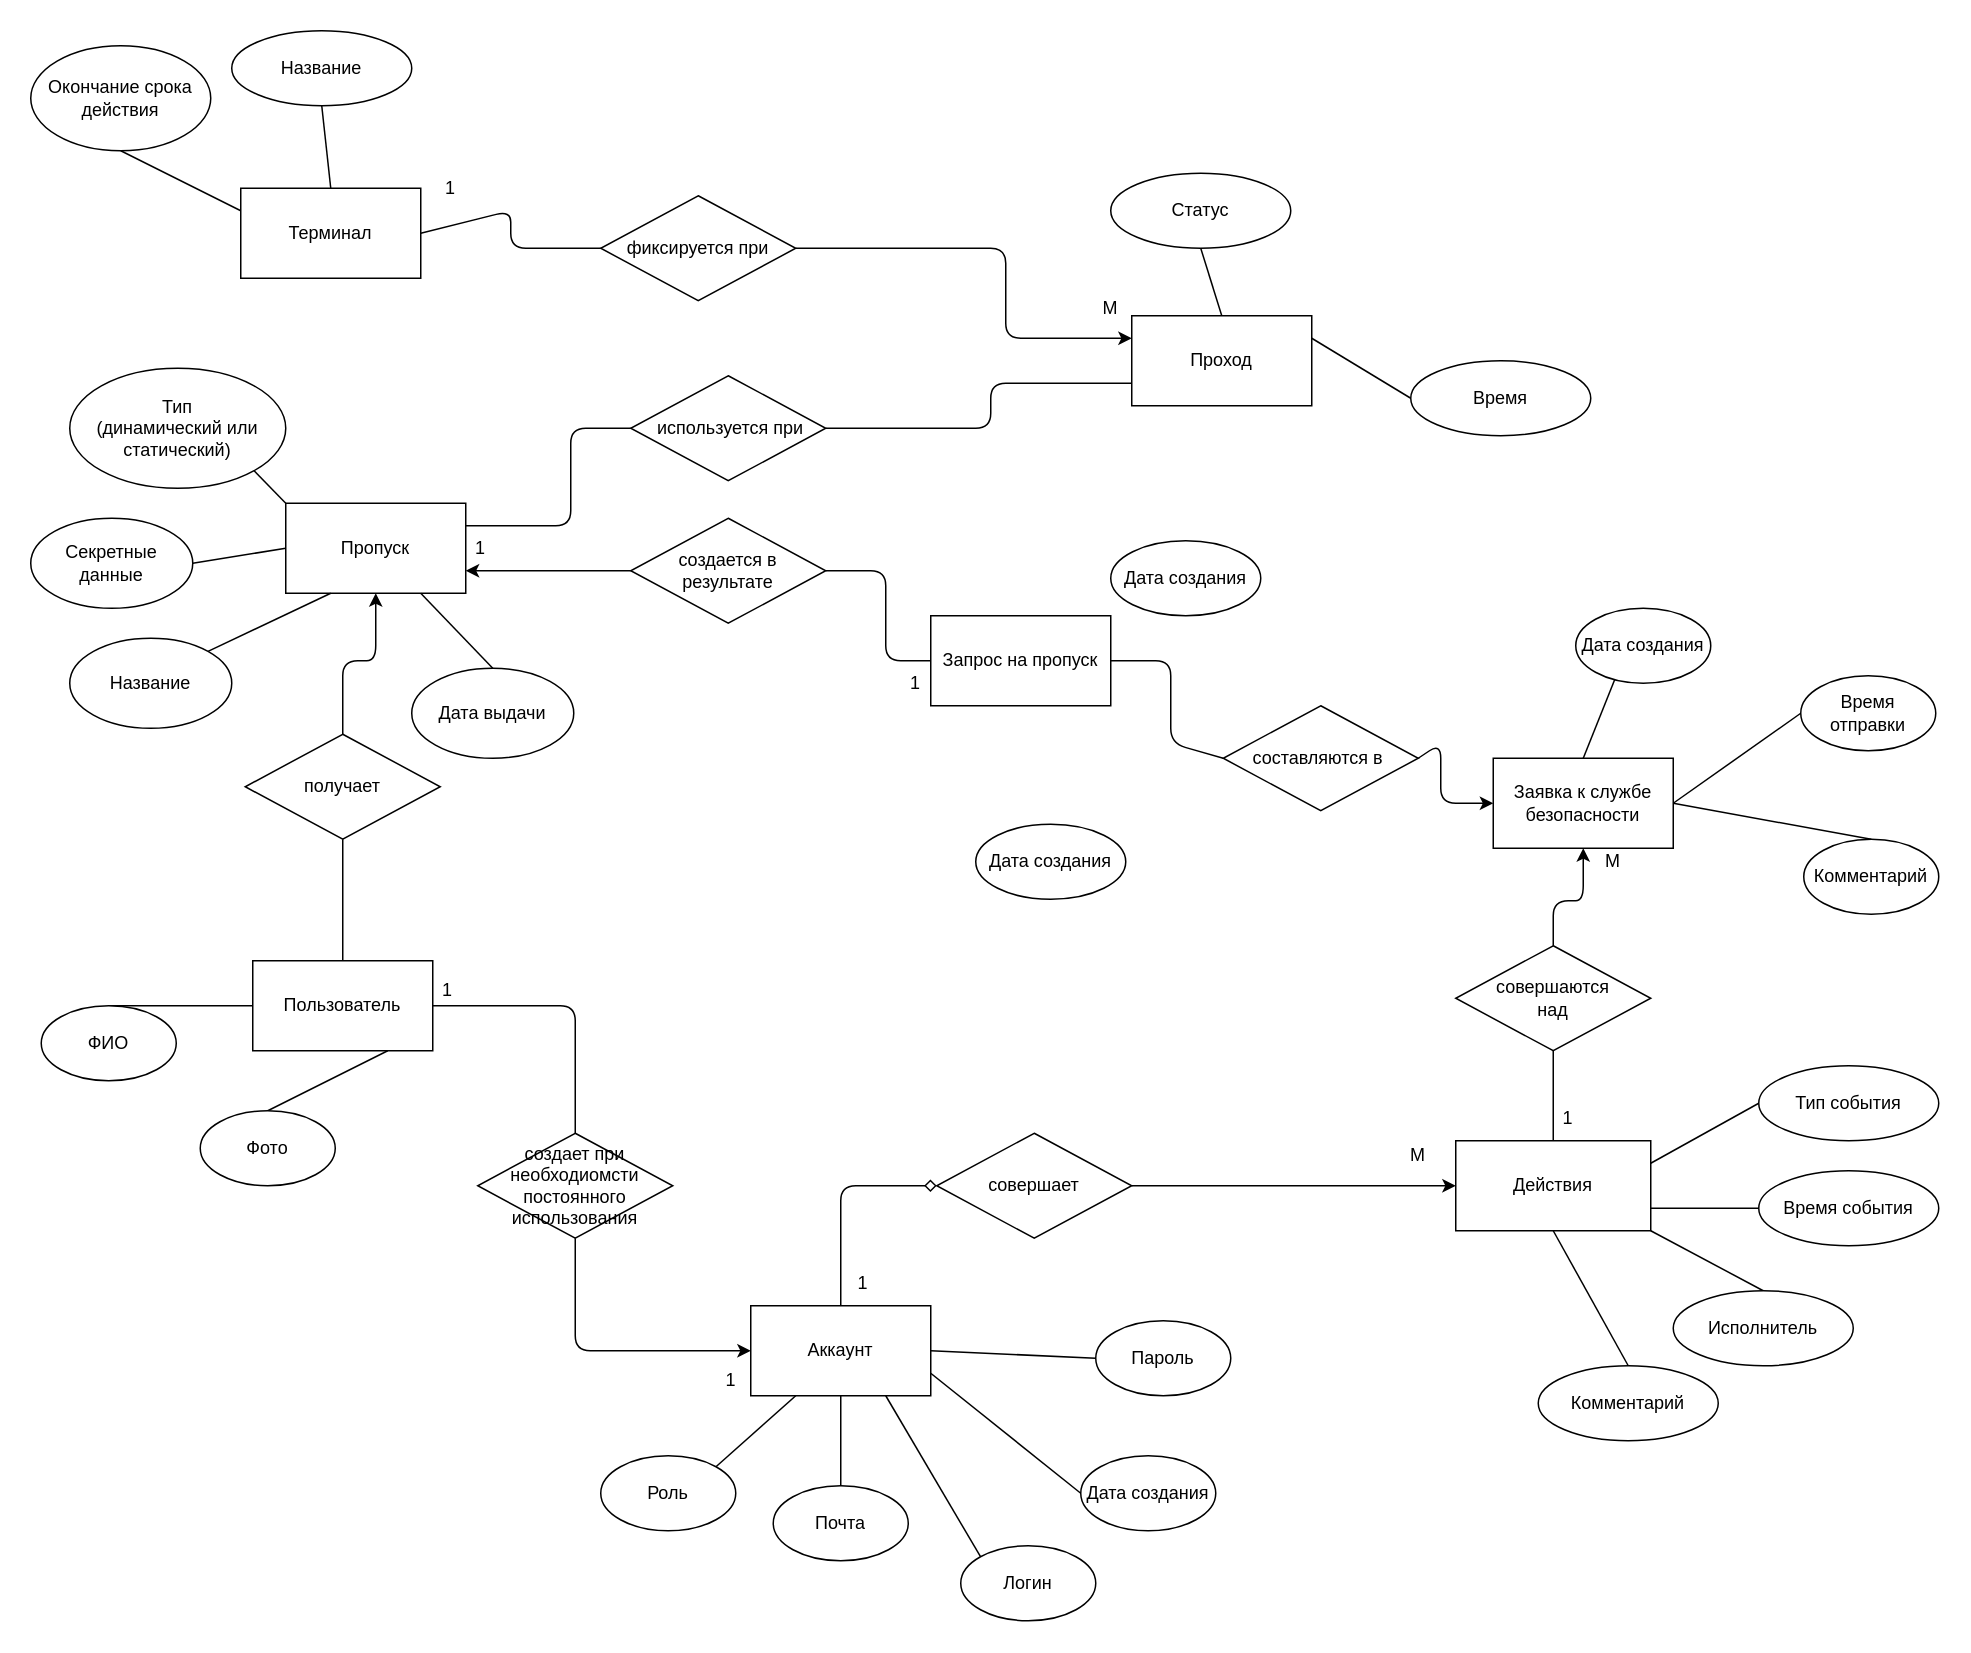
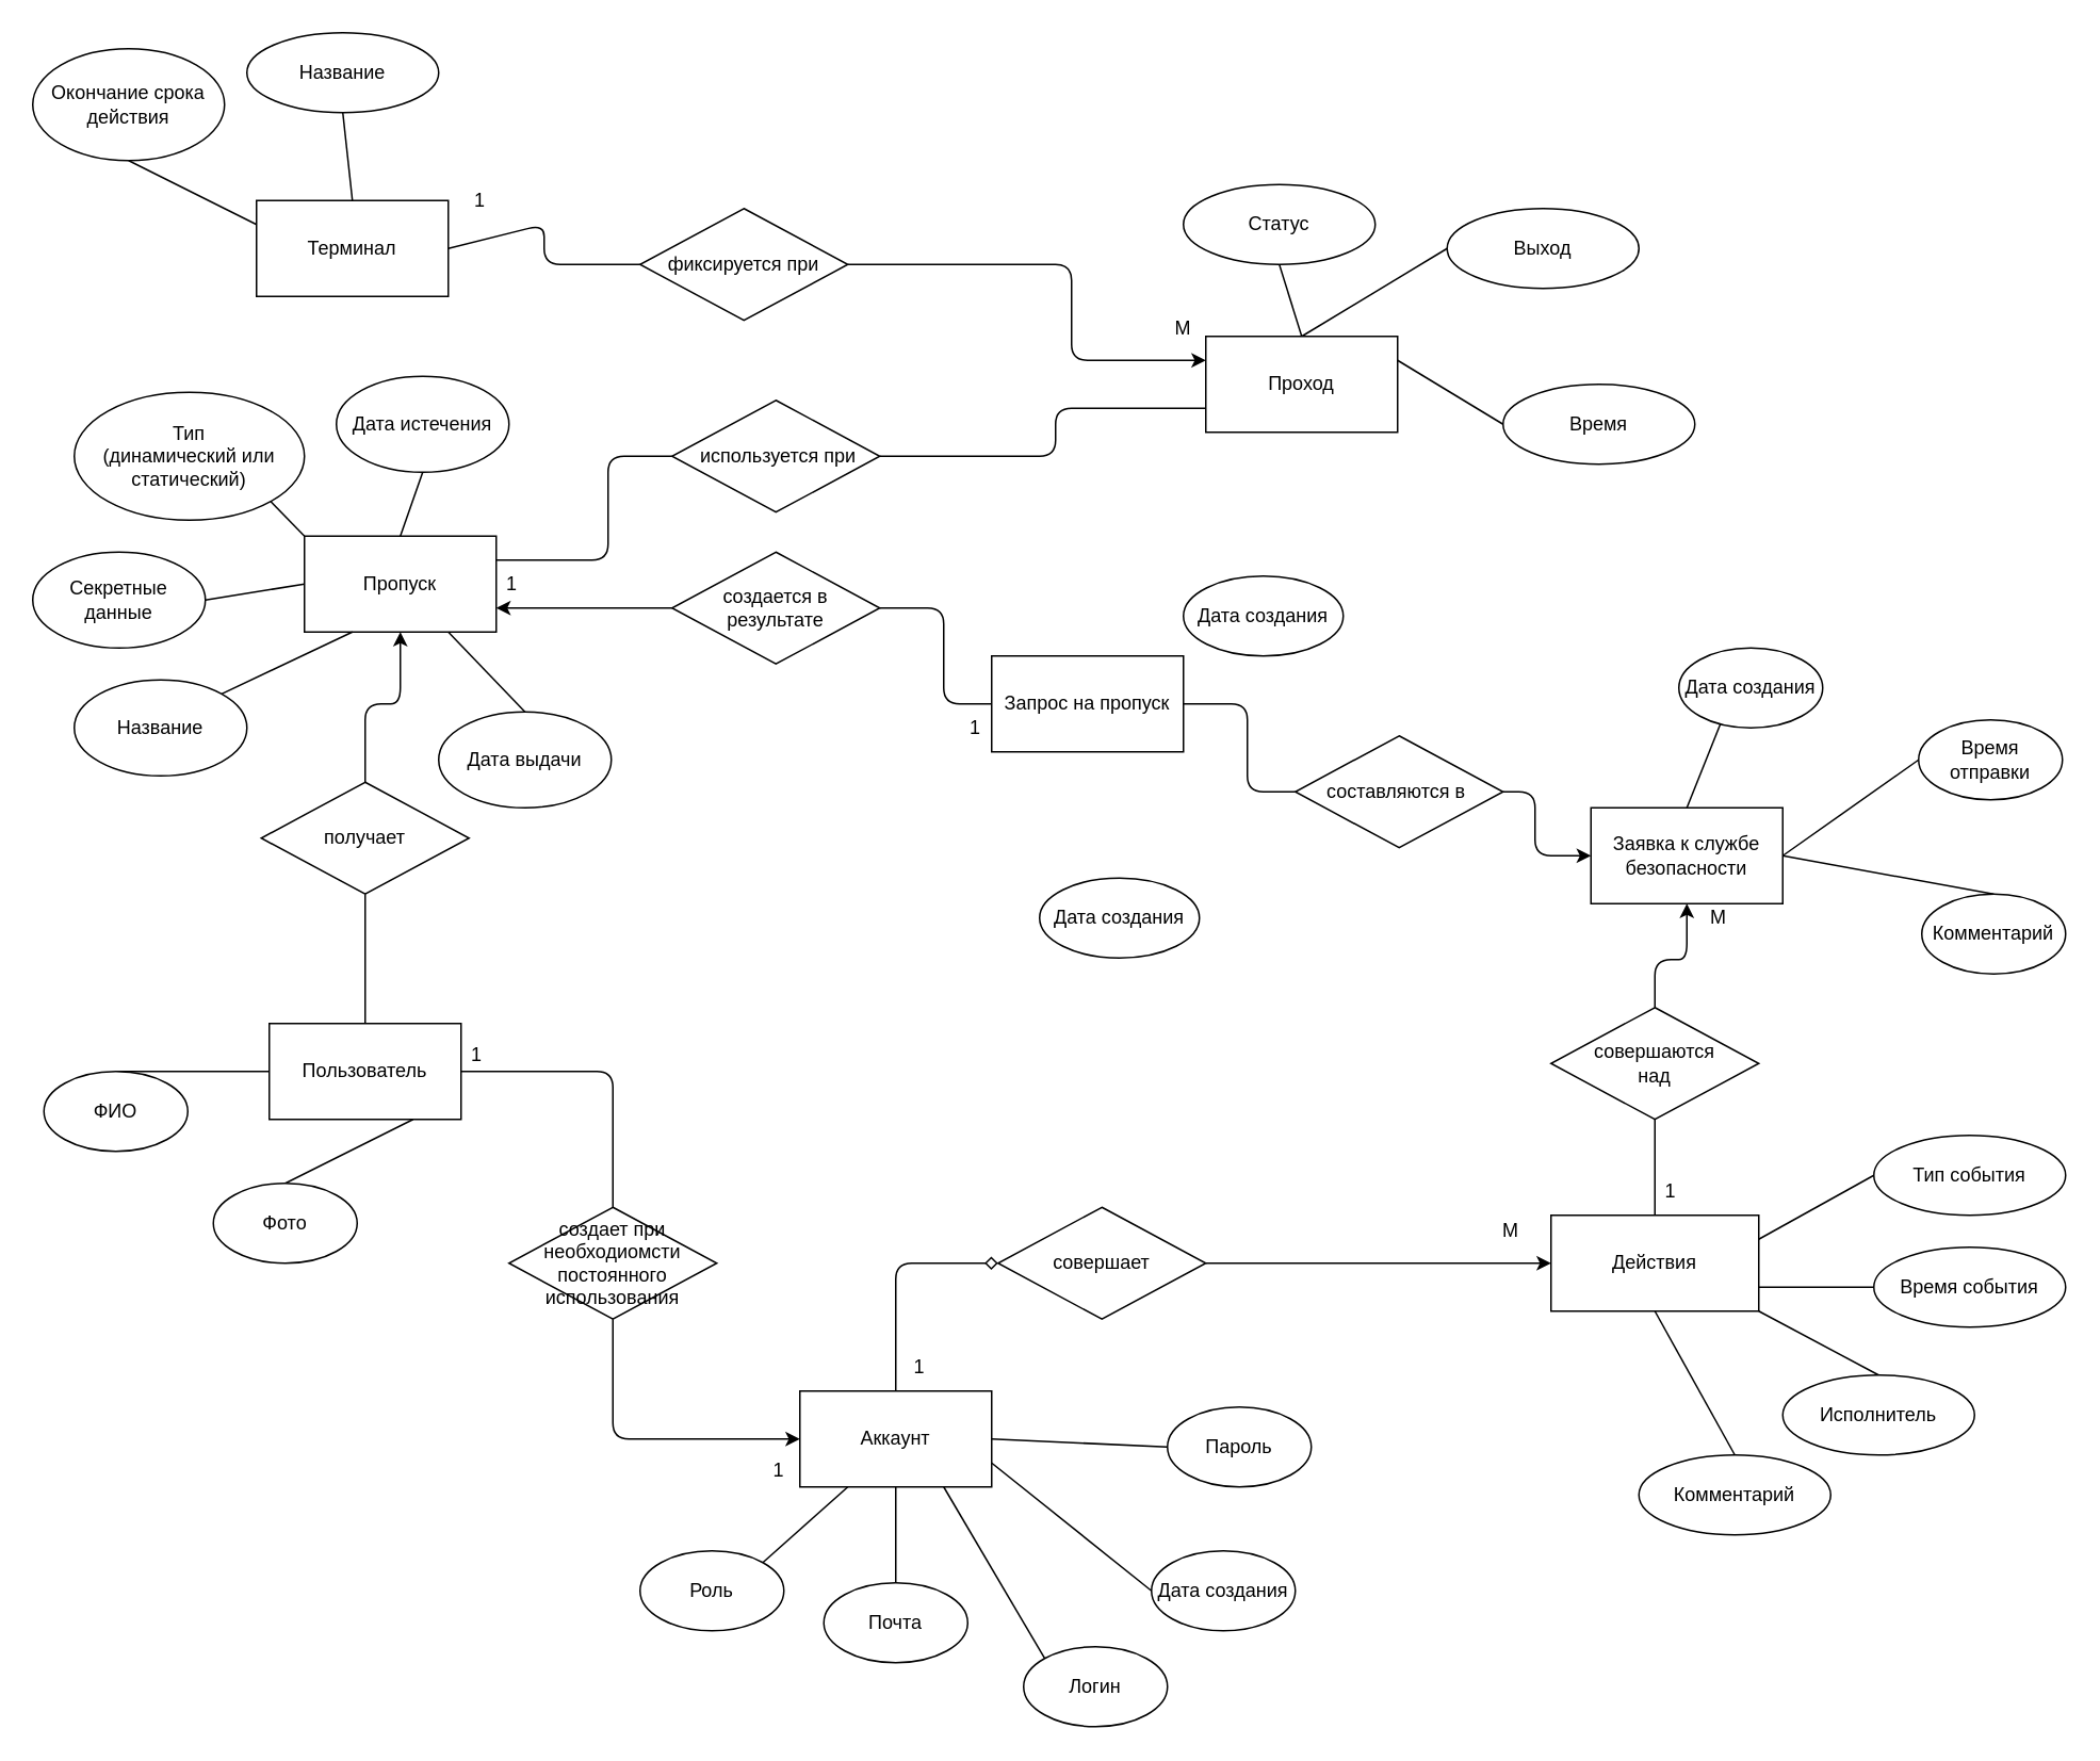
+ <mxCell id="13" value="Выход" style="ellipse;whiteSpace=wrap;html=1;" parent="1" vertex="1"><mxGeometry x="905" y="130" width="120" height="50" as="geometry" /></mxCell>
+ <mxCell id="8" style="edgeStyle=none;html=1;exitX=0.5;exitY=0;exitDx=0;exitDy=0;entryX=0;entryY=0.5;entryDx=0;entryDy=0;endArrow=none;endFill=0;" edge="1" parent="1" source="11" target="13"><mxGeometry relative="1" as="geometry" /></mxCell>
+ <mxCell id="41" value="Дата истечения" style="ellipse;whiteSpace=wrap;html=1;" parent="1" vertex="1"><mxGeometry x="210" y="235" width="108" height="60" as="geometry" /></mxCell>
+ <mxCell id="40" style="edgeStyle=none;html=1;exitX=0.5;exitY=1;exitDx=0;exitDy=0;entryX=0.5;entryY=0;entryDx=0;entryDy=0;endArrow=none;endFill=0;" edge="1" parent="1" source="41" target="15"><mxGeometry relative="1" as="geometry" /></mxCell>
- <mxCell id="75" value="составляются в&amp;nbsp;" style="rhombus;whiteSpace=wrap;html=1;" vertex="1" parent="1"><mxGeometry x="815" y="470" width="130" height="70" as="geometry" /></mxCell>
+ <mxCell id="75" value="составляются в&amp;nbsp;" style="rhombus;whiteSpace=wrap;html=1;" vertex="1" parent="1"><mxGeometry x="810" y="460" width="130" height="70" as="geometry" /></mxCell>
